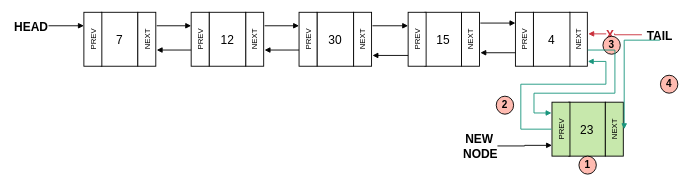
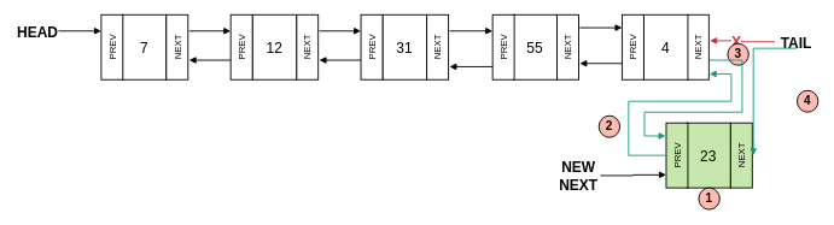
- <mxCell id="15" value="30" style="html=1;overflow=block;blockSpacing=1;whiteSpace=wrap;fontSize=20;fontColor=default;spacing=3.8;strokeOpacity=100;strokeWidth=1.5;" vertex="1" parent="1"><mxGeometry x="528" y="20" width="61" height="90" as="geometry" /></mxCell>
+ <mxCell id="15" value="31" style="html=1;overflow=block;blockSpacing=1;whiteSpace=wrap;fontSize=20;fontColor=default;spacing=3.8;strokeOpacity=100;strokeWidth=1.5;" vertex="1" parent="1"><mxGeometry x="528" y="20" width="61" height="90" as="geometry" /></mxCell>
- <mxCell id="16" value="15" style="html=1;overflow=block;blockSpacing=1;whiteSpace=wrap;fontSize=20;fontColor=default;spacing=3.8;strokeOpacity=100;strokeWidth=1.5;" vertex="1" parent="1"><mxGeometry x="708" y="20" width="61" height="90" as="geometry" /></mxCell>
+ <mxCell id="16" value="55" style="html=1;overflow=block;blockSpacing=1;whiteSpace=wrap;fontSize=20;fontColor=default;spacing=3.8;strokeOpacity=100;strokeWidth=1.5;" vertex="1" parent="1"><mxGeometry x="708" y="20" width="61" height="90" as="geometry" /></mxCell>
- <mxCell id="52" value="NEW NODE" style="html=1;overflow=block;blockSpacing=1;whiteSpace=wrap;fontSize=20;fontColor=default;fontStyle=1;spacing=3.8;strokeOpacity=0;fillOpacity=0;fillColor=#ffffff;strokeWidth=1.5;" vertex="1" parent="1"><mxGeometry x="769" y="215" width="60" height="56" as="geometry" /></mxCell>
+ <mxCell id="52" value="NEW NEXT" style="html=1;overflow=block;blockSpacing=1;whiteSpace=wrap;fontSize=20;fontColor=default;fontStyle=1;spacing=3.8;strokeOpacity=0;fillOpacity=0;fillColor=#ffffff;strokeWidth=1.5;" vertex="1" parent="1"><mxGeometry x="769" y="215" width="60" height="56" as="geometry" /></mxCell>
